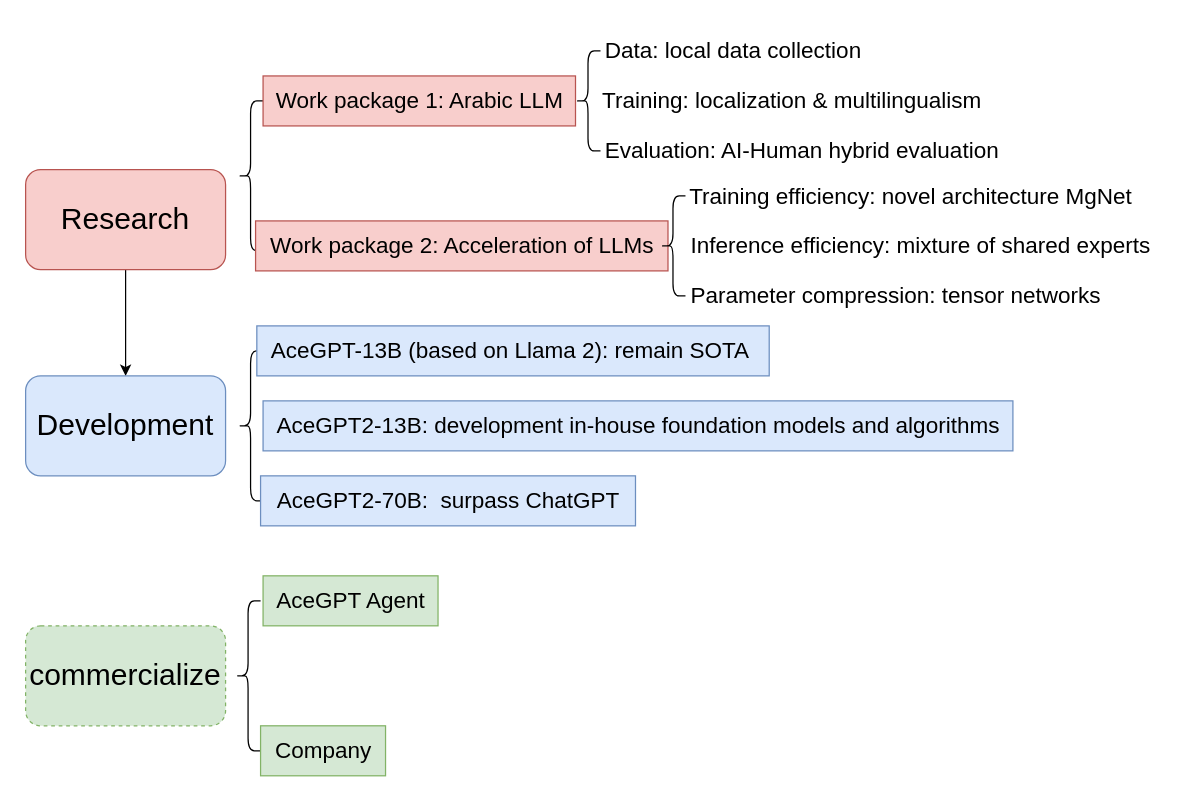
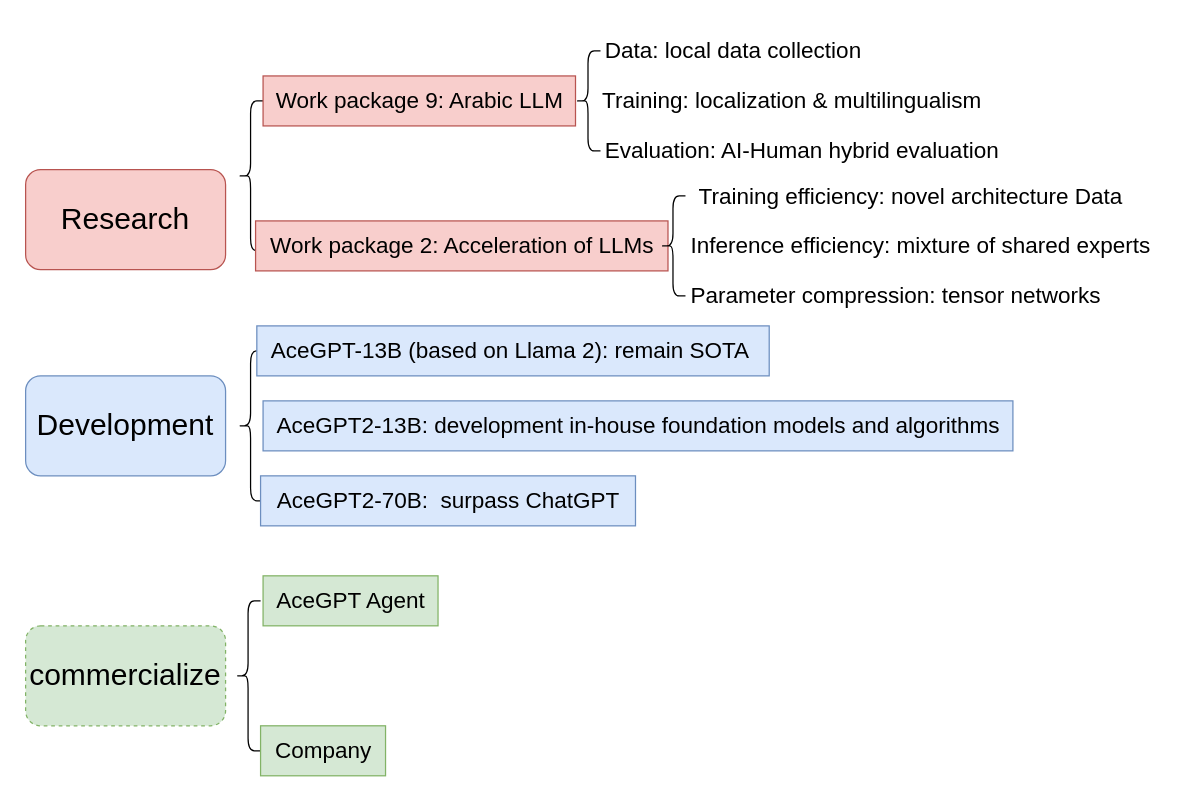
- <mxCell id="10" value="&lt;font style=&quot;font-size: 18px;&quot;&gt;Work package 1: Arabic LLM&lt;/font&gt;" style="text;html=1;align=center;verticalAlign=middle;resizable=0;points=[];autosize=1;strokeColor=#b85450;fillColor=#f8cecc;" vertex="1" parent="1"><mxGeometry x="210" y="60" width="250" height="40" as="geometry" /></mxCell>
+ <mxCell id="10" value="&lt;font style=&quot;font-size: 18px;&quot;&gt;Work package 9: Arabic LLM&lt;/font&gt;" style="text;html=1;align=center;verticalAlign=middle;resizable=0;points=[];autosize=1;strokeColor=#b85450;fillColor=#f8cecc;" vertex="1" parent="1"><mxGeometry x="210" y="60" width="250" height="40" as="geometry" /></mxCell>
- <mxCell id="19" value="&lt;span style=&quot;font-size: 18px;&quot;&gt;Training efficiency: novel architecture MgNet&lt;/span&gt;" style="text;html=1;align=center;verticalAlign=middle;resizable=0;points=[];autosize=1;strokeColor=none;fillColor=none;" vertex="1" parent="1"><mxGeometry x="538" y="137" width="380" height="40" as="geometry" /></mxCell>
+ <mxCell id="19" value="&lt;span style=&quot;font-size: 18px;&quot;&gt;Training efficiency: novel architecture Data&lt;/span&gt;" style="text;html=1;align=center;verticalAlign=middle;resizable=0;points=[];autosize=1;strokeColor=none;fillColor=none;" vertex="1" parent="1"><mxGeometry x="538" y="137" width="380" height="40" as="geometry" /></mxCell>
- <mxCell id="2" style="edgeStyle=orthogonalEdgeStyle;rounded=0;orthogonalLoop=1;jettySize=auto;html=1;entryX=0.5;entryY=0;entryDx=0;entryDy=0;" edge="1" parent="1" source="3" target="4"><mxGeometry relative="1" as="geometry" /></mxCell>
